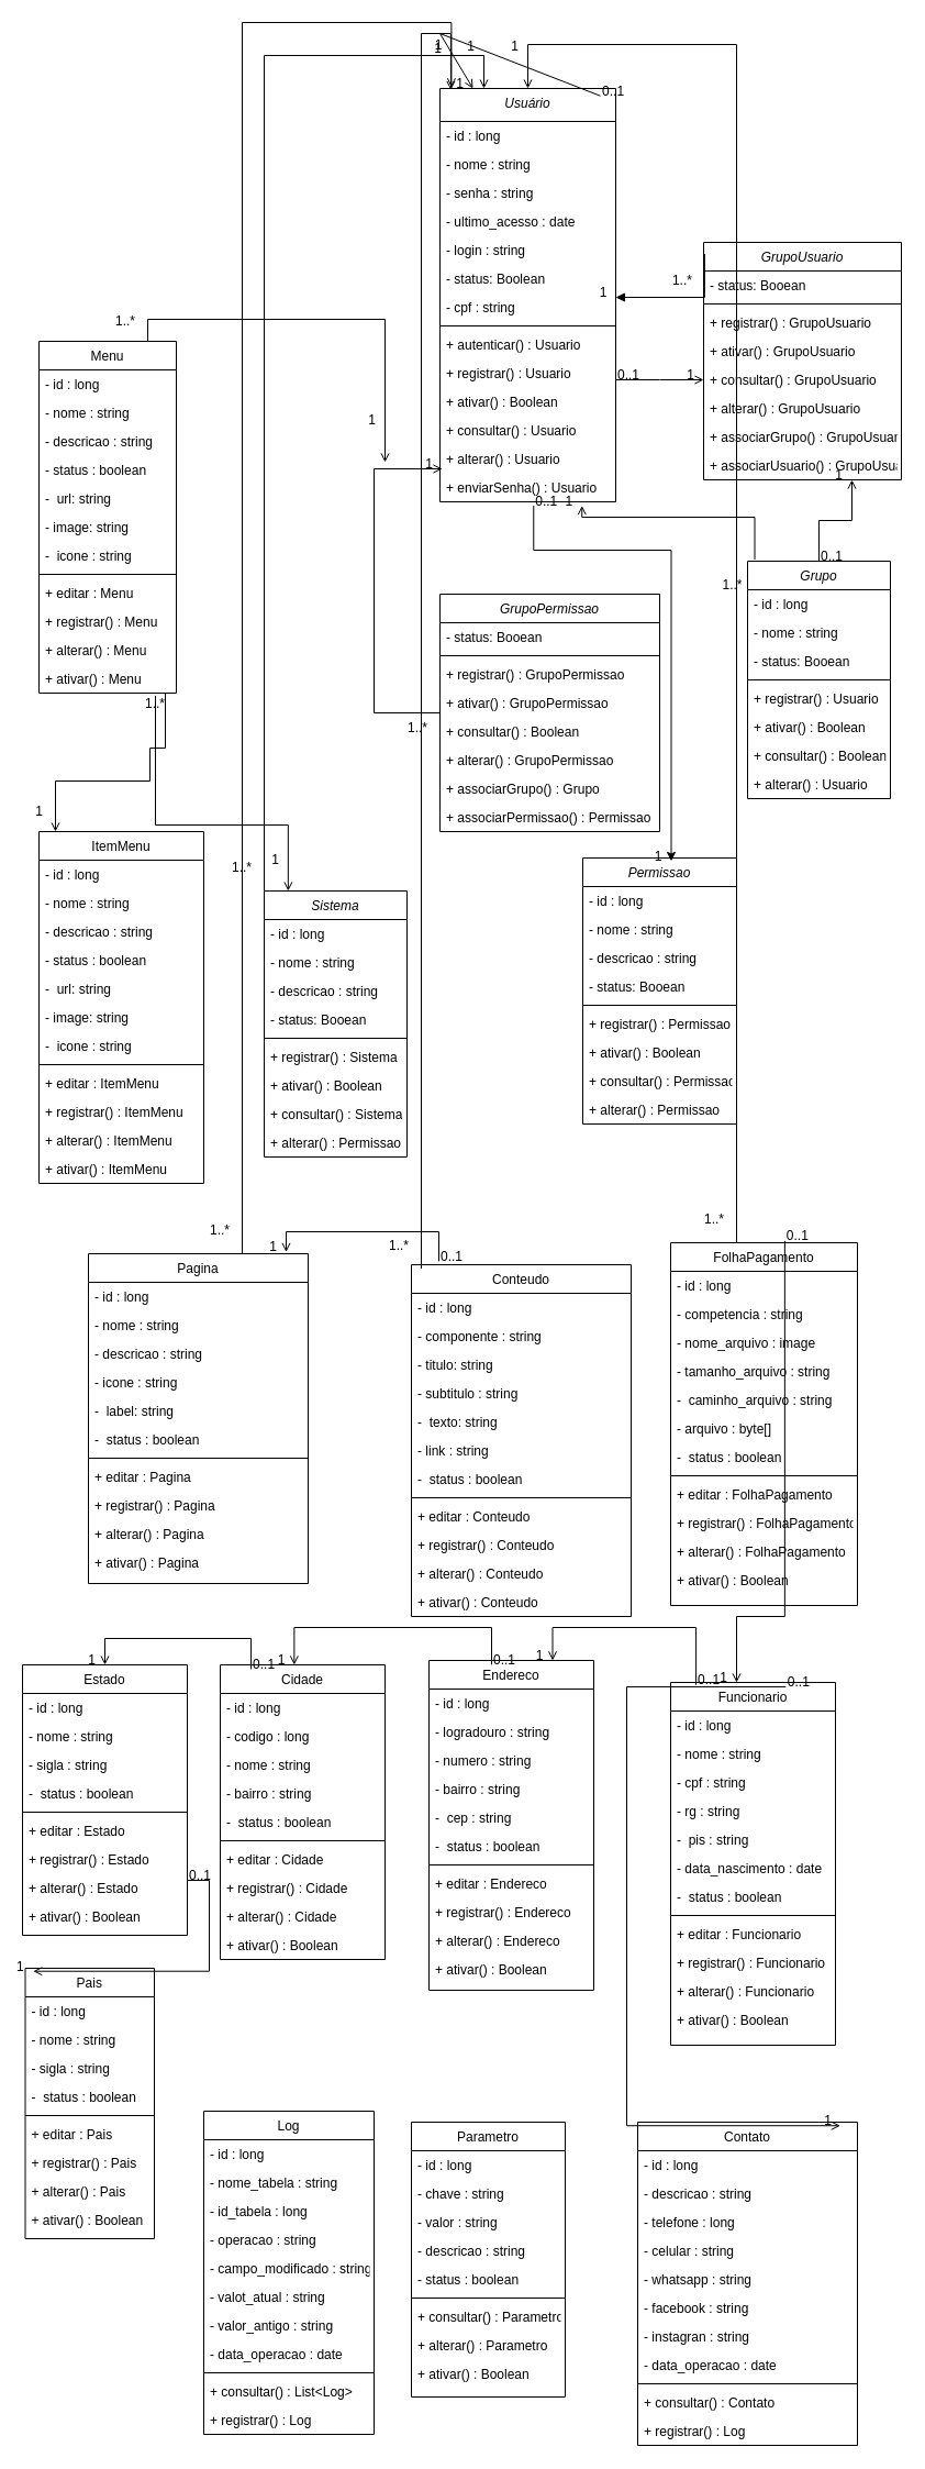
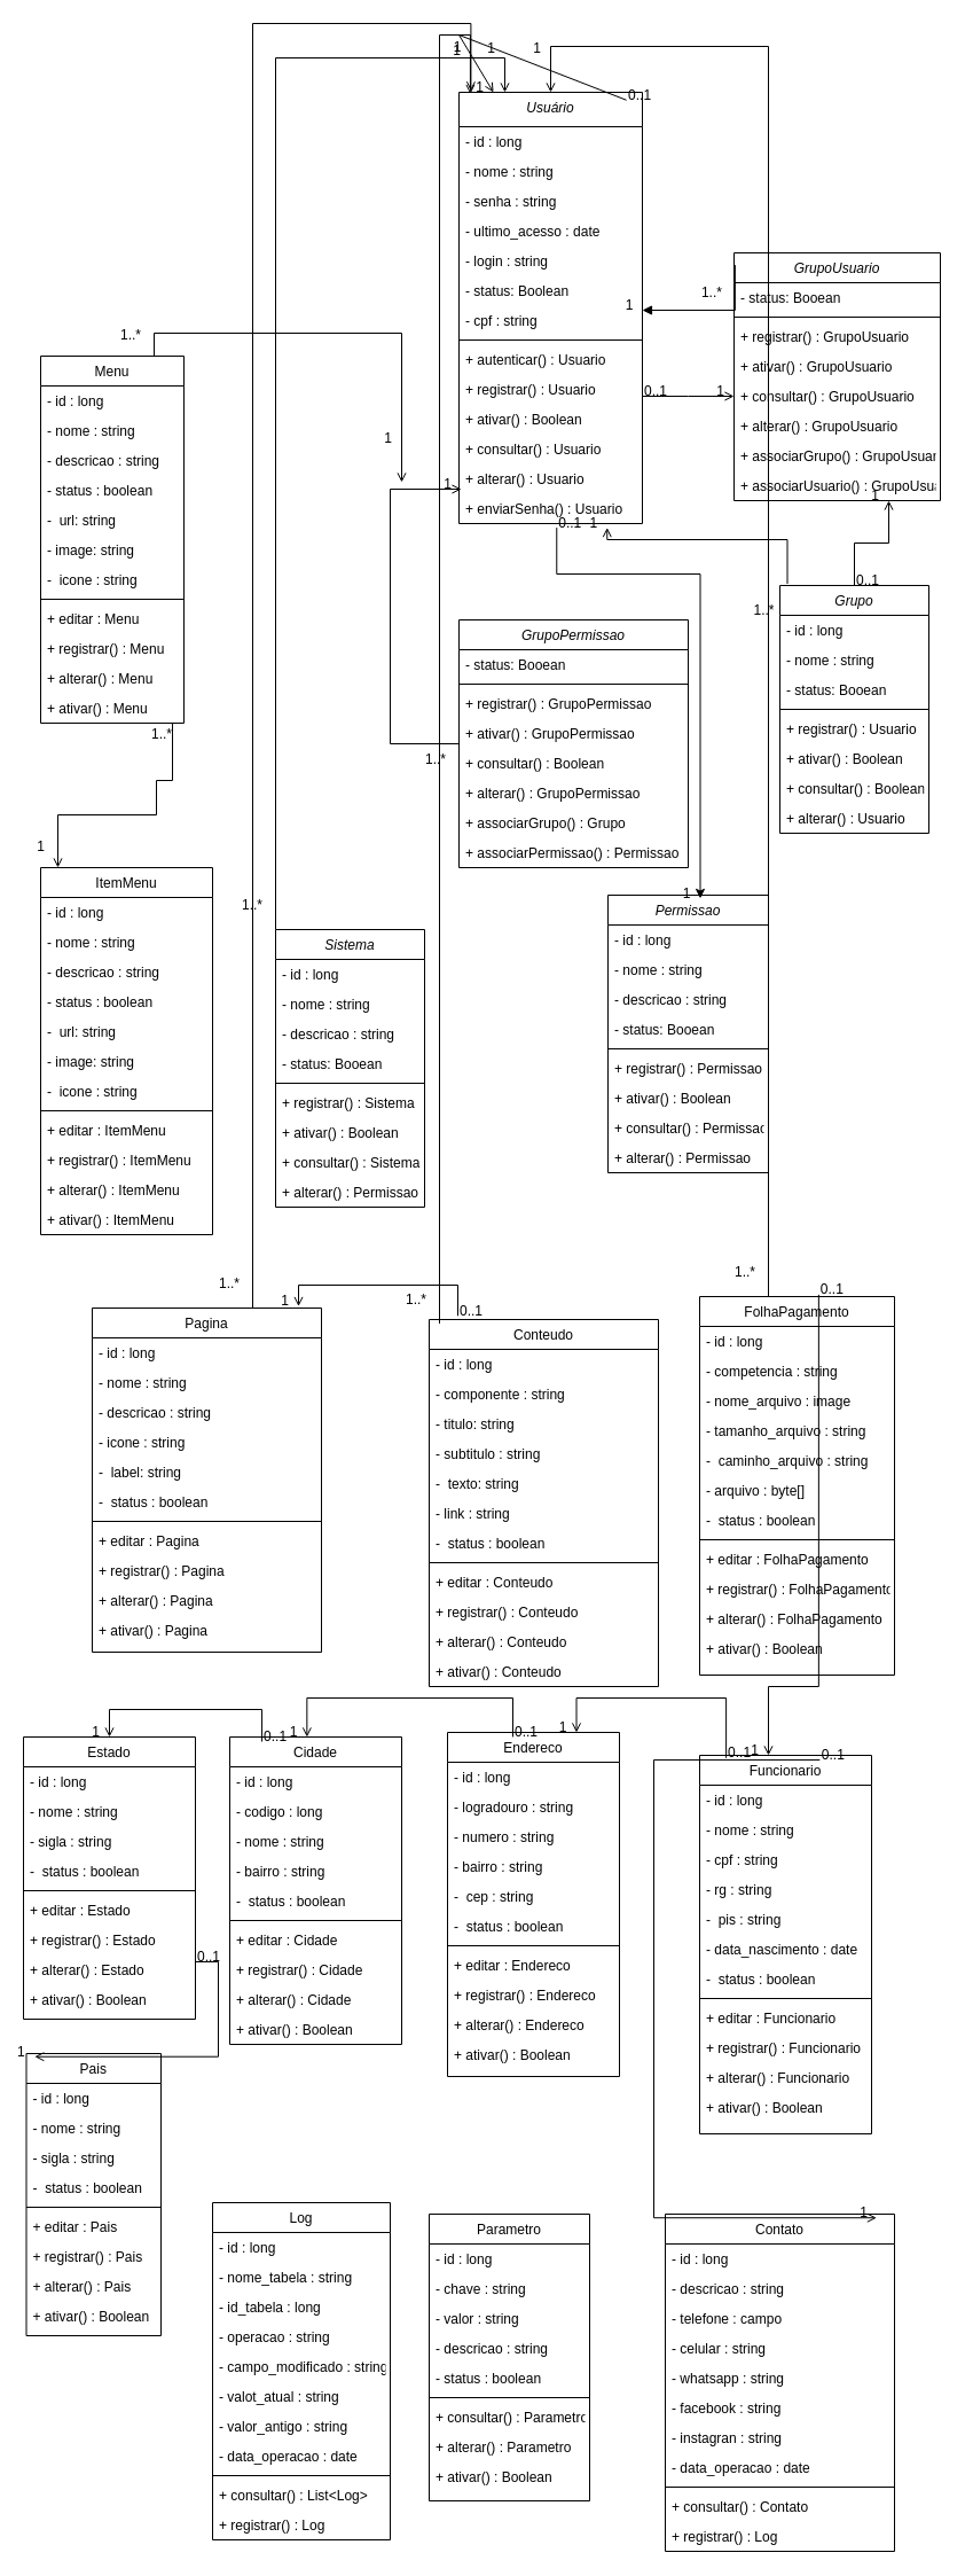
- <mxCell id="114" value="" style="endArrow=open;shadow=0;strokeWidth=1;rounded=0;curved=0;endFill=1;edgeStyle=elbowEdgeStyle;elbow=vertical;entryX=0.168;entryY=0;entryDx=0;entryDy=0;entryPerimeter=0;exitX=0.848;exitY=1.092;exitDx=0;exitDy=0;exitPerimeter=0;" edge="1" parent="1" source="131" target="104"><mxGeometry x="0.5" y="41" relative="1" as="geometry"><mxPoint x="180" y="640" as="sourcePoint" /><mxPoint x="360" y="750" as="targetPoint" /><mxPoint x="-40" y="32" as="offset" /><Array as="points"><mxPoint x="270" y="750" /></Array></mxGeometry></mxCell>
- <mxCell id="115" value="1" style="resizable=0;align=right;verticalAlign=bottom;labelBackgroundColor=none;fontSize=12;" connectable="0" vertex="1" parent="114"><mxGeometry x="1" relative="1" as="geometry"><mxPoint x="-7" y="-20" as="offset" /></mxGeometry></mxCell>
- <mxCell id="268" value="- telefone : long" style="text;align=left;verticalAlign=top;spacingLeft=4;spacingRight=4;overflow=hidden;rotatable=0;points=[[0,0.5],[1,0.5]];portConstraint=eastwest;rounded=0;shadow=0;html=0;" vertex="1" parent="265"><mxGeometry y="78" width="200" height="26" as="geometry" /></mxCell>
+ <mxCell id="268" value="- telefone : campo" style="text;align=left;verticalAlign=top;spacingLeft=4;spacingRight=4;overflow=hidden;rotatable=0;points=[[0,0.5],[1,0.5]];portConstraint=eastwest;rounded=0;shadow=0;html=0;" vertex="1" parent="265"><mxGeometry y="78" width="200" height="26" as="geometry" /></mxCell>
